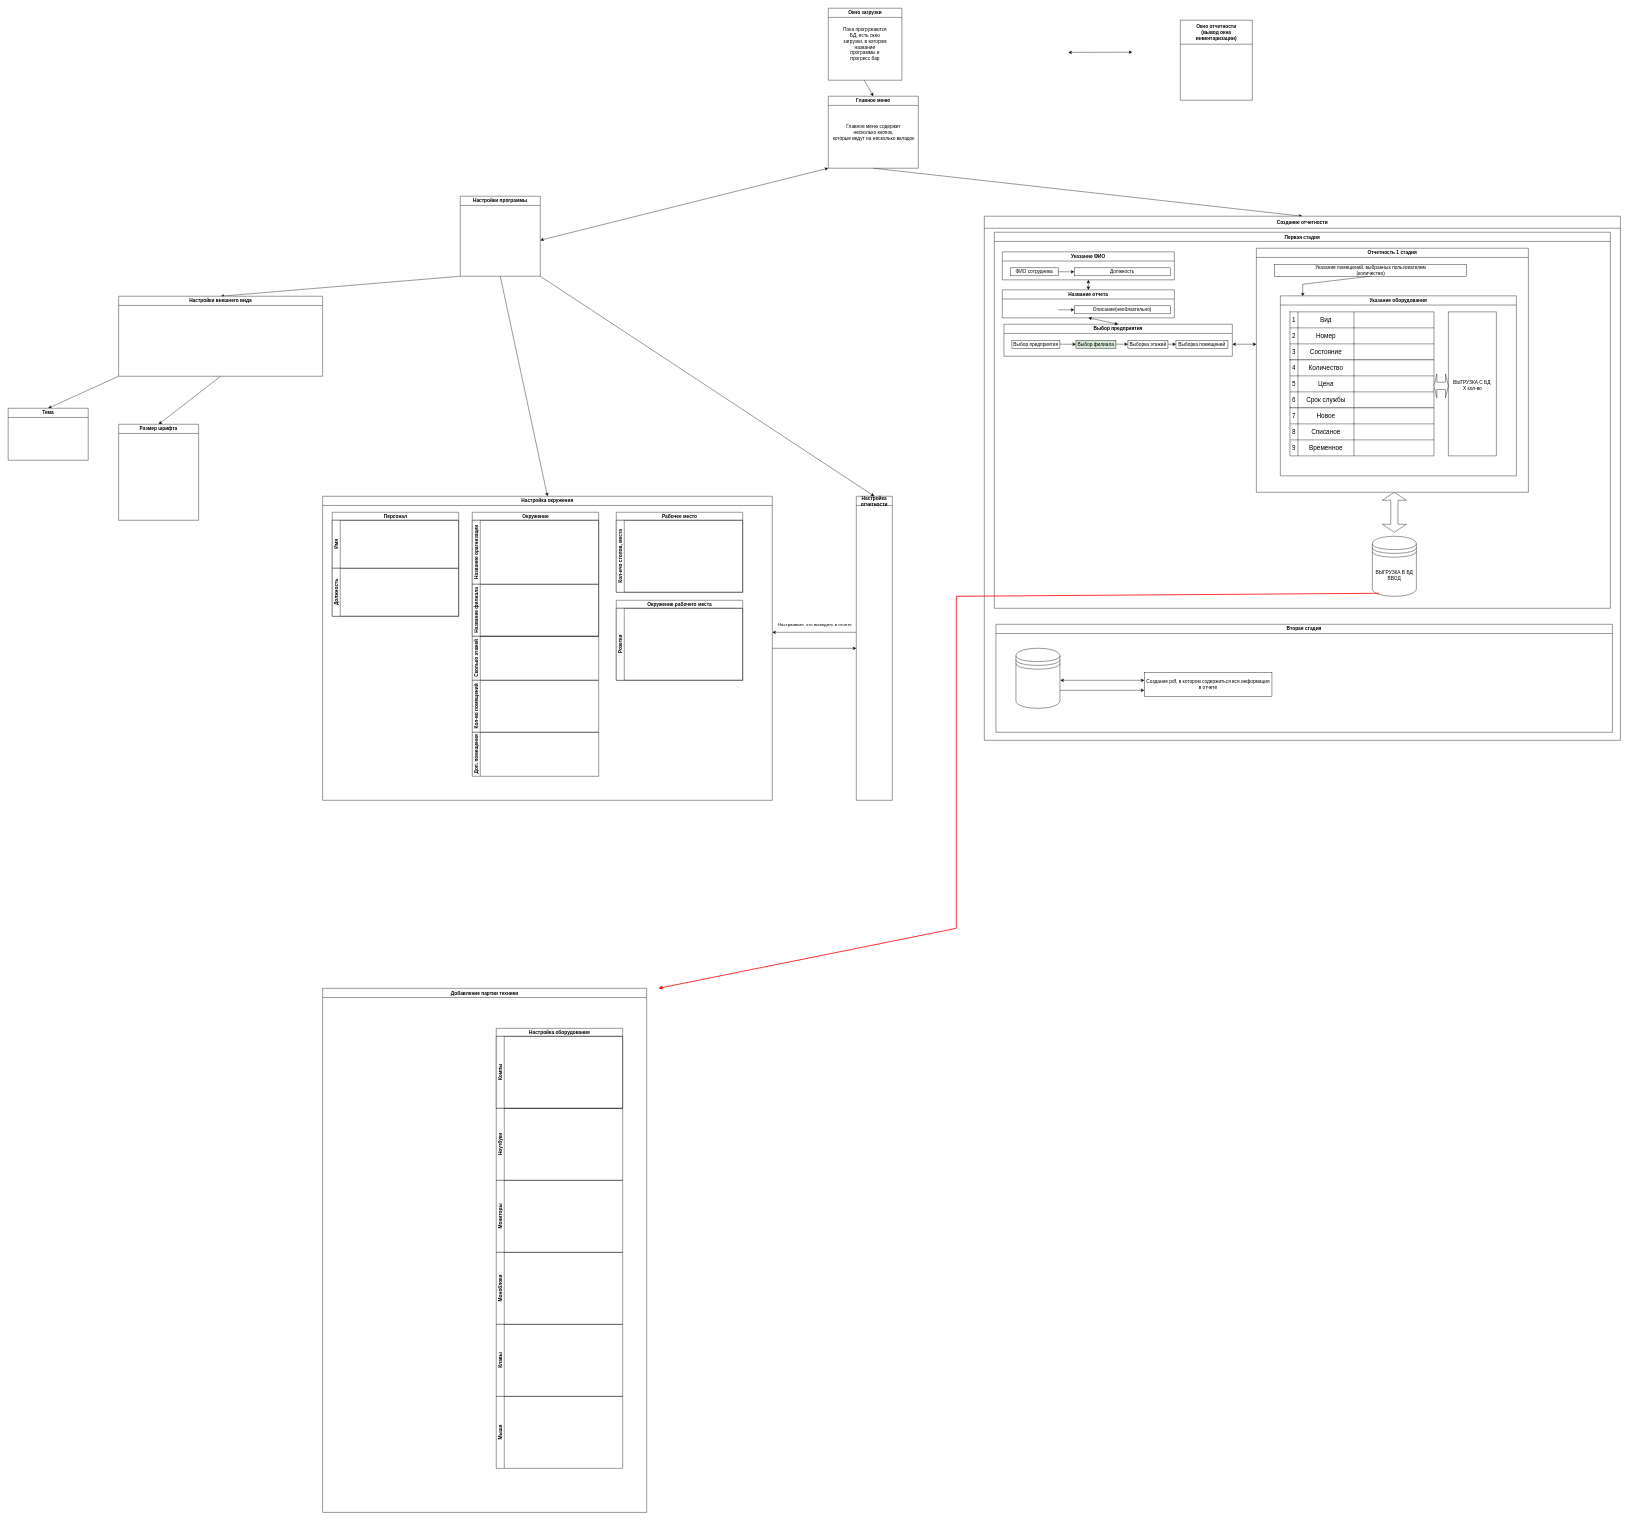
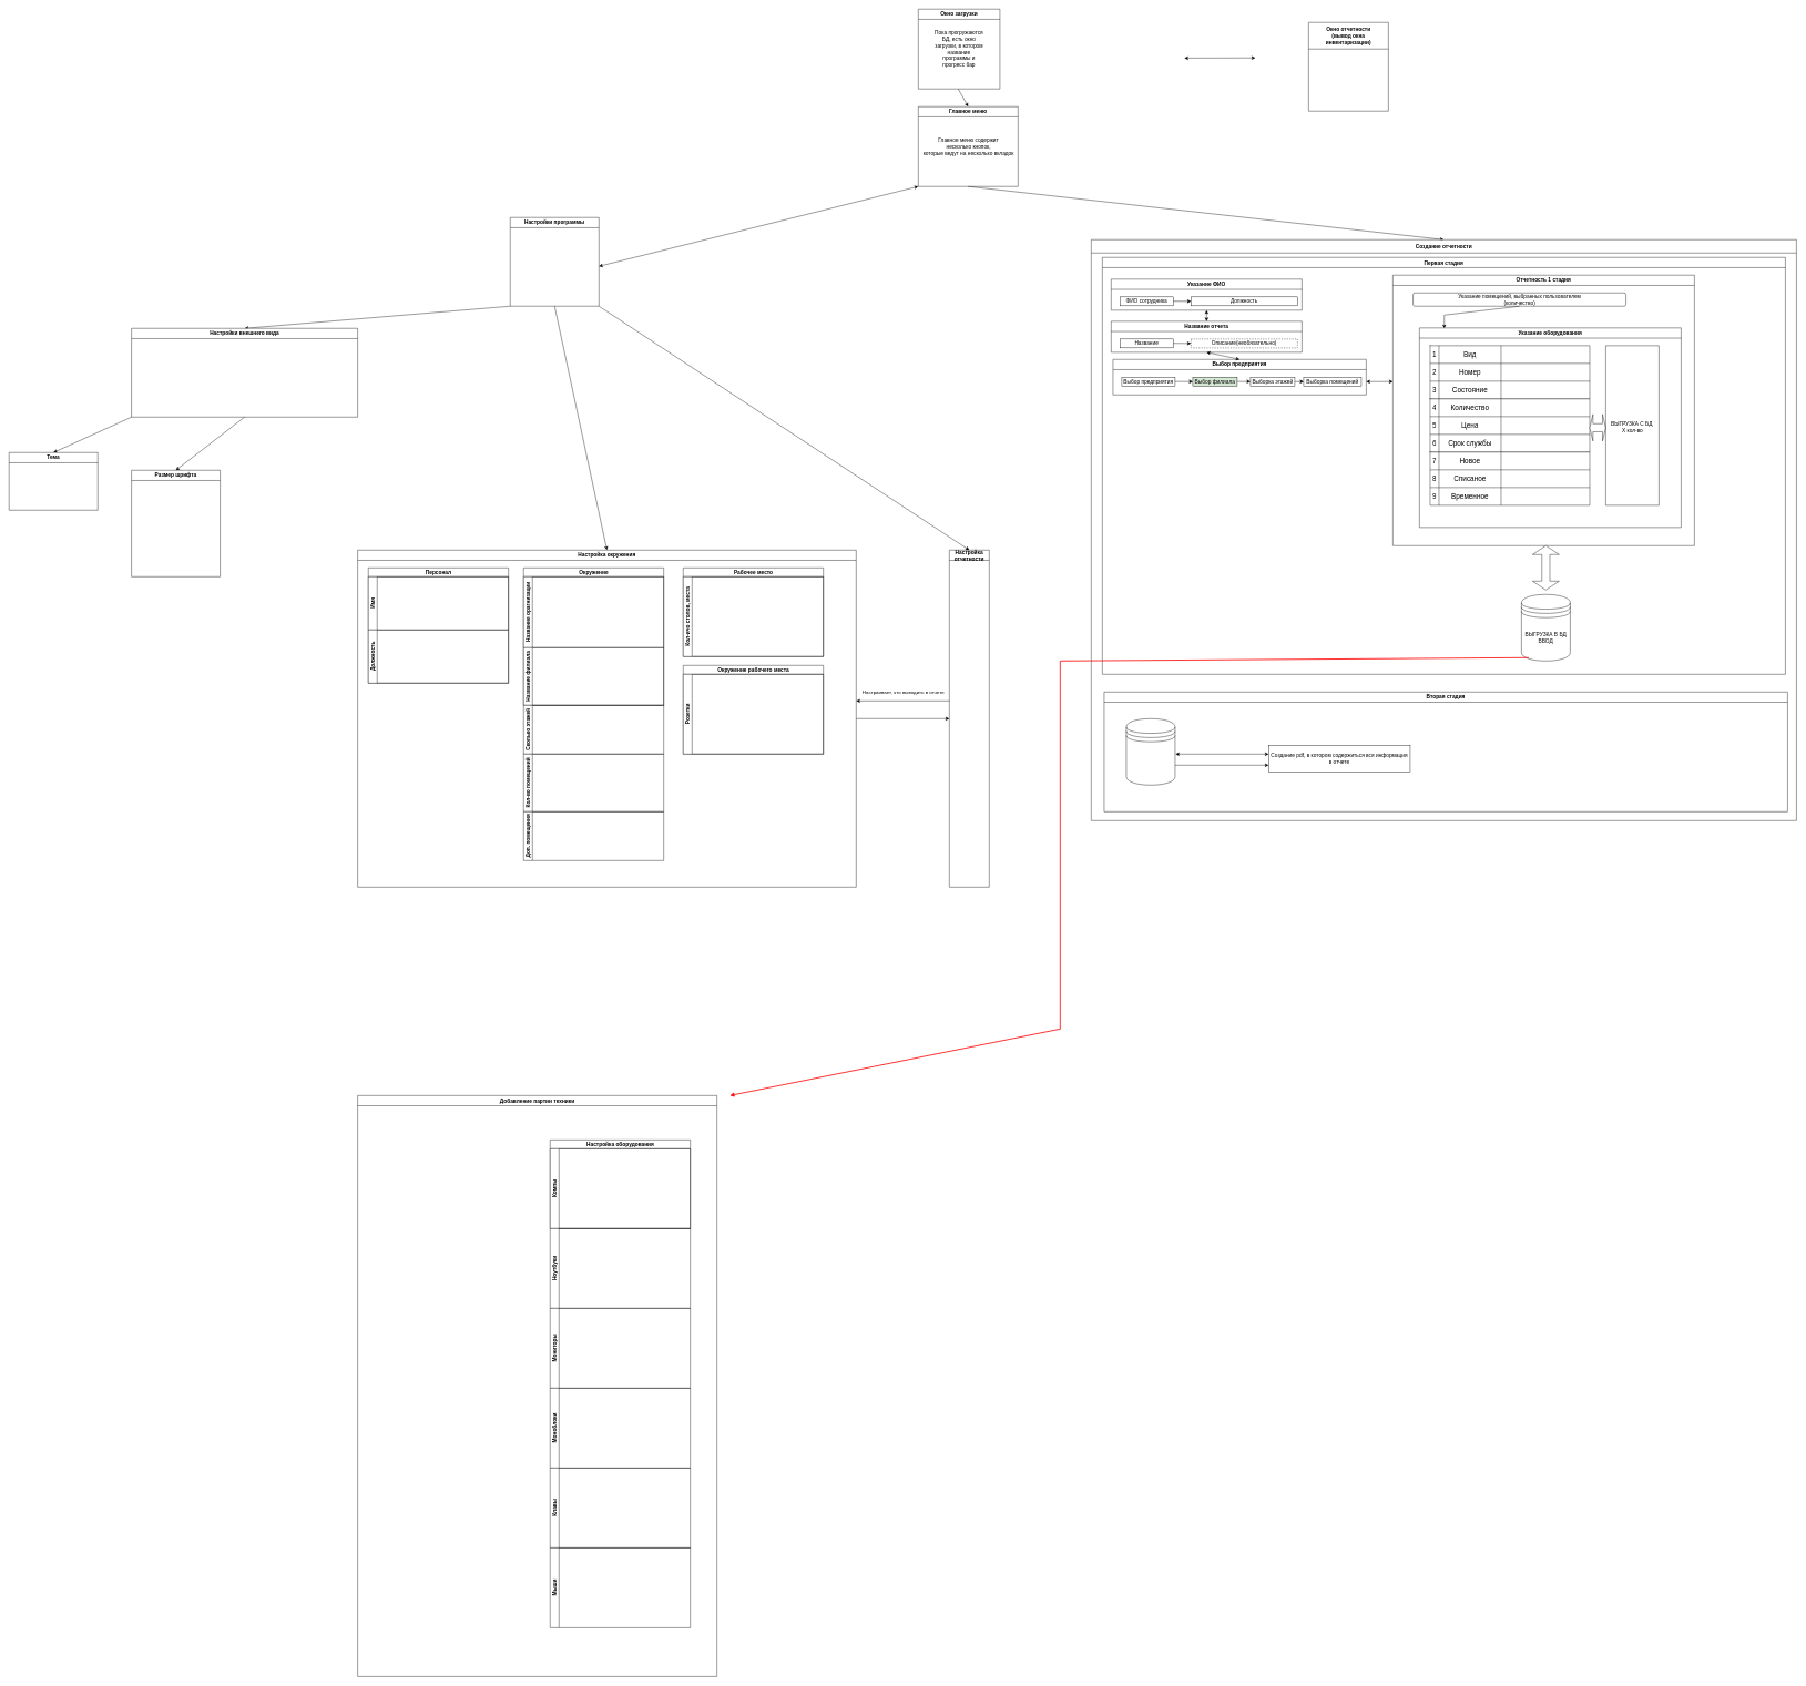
- <mxCell id="49" value="Указание помещений, выбранных пользователем&lt;br&gt;(количество)" style="rounded=0;whiteSpace=wrap;html=1;" parent="48" vertex="1"><mxGeometry x="45.5" y="40" width="480" height="30" as="geometry" /></mxCell>
+ <mxCell id="49" value="Указание помещений, выбранных пользователем&lt;br&gt;(количество)" style="whiteSpace=wrap;html=1;rounded=1;" parent="48" vertex="1"><mxGeometry x="45.5" y="40" width="480" height="30" as="geometry" /></mxCell>
+ <mxCell id="100" value="Название" style="rounded=0;whiteSpace=wrap;html=1;" parent="99" vertex="1"><mxGeometry x="20" y="40" width="120" height="20" as="geometry" /></mxCell>
- <mxCell id="102" value="Описание(необязательно)" style="rounded=0;whiteSpace=wrap;html=1;" parent="99" vertex="1"><mxGeometry x="180" y="40" width="240" height="20" as="geometry" /></mxCell>
+ <mxCell id="102" value="Описание(необязательно)" style="rounded=0;whiteSpace=wrap;html=1;dashed=1;" parent="99" vertex="1"><mxGeometry x="180" y="40" width="240" height="20" as="geometry" /></mxCell>
